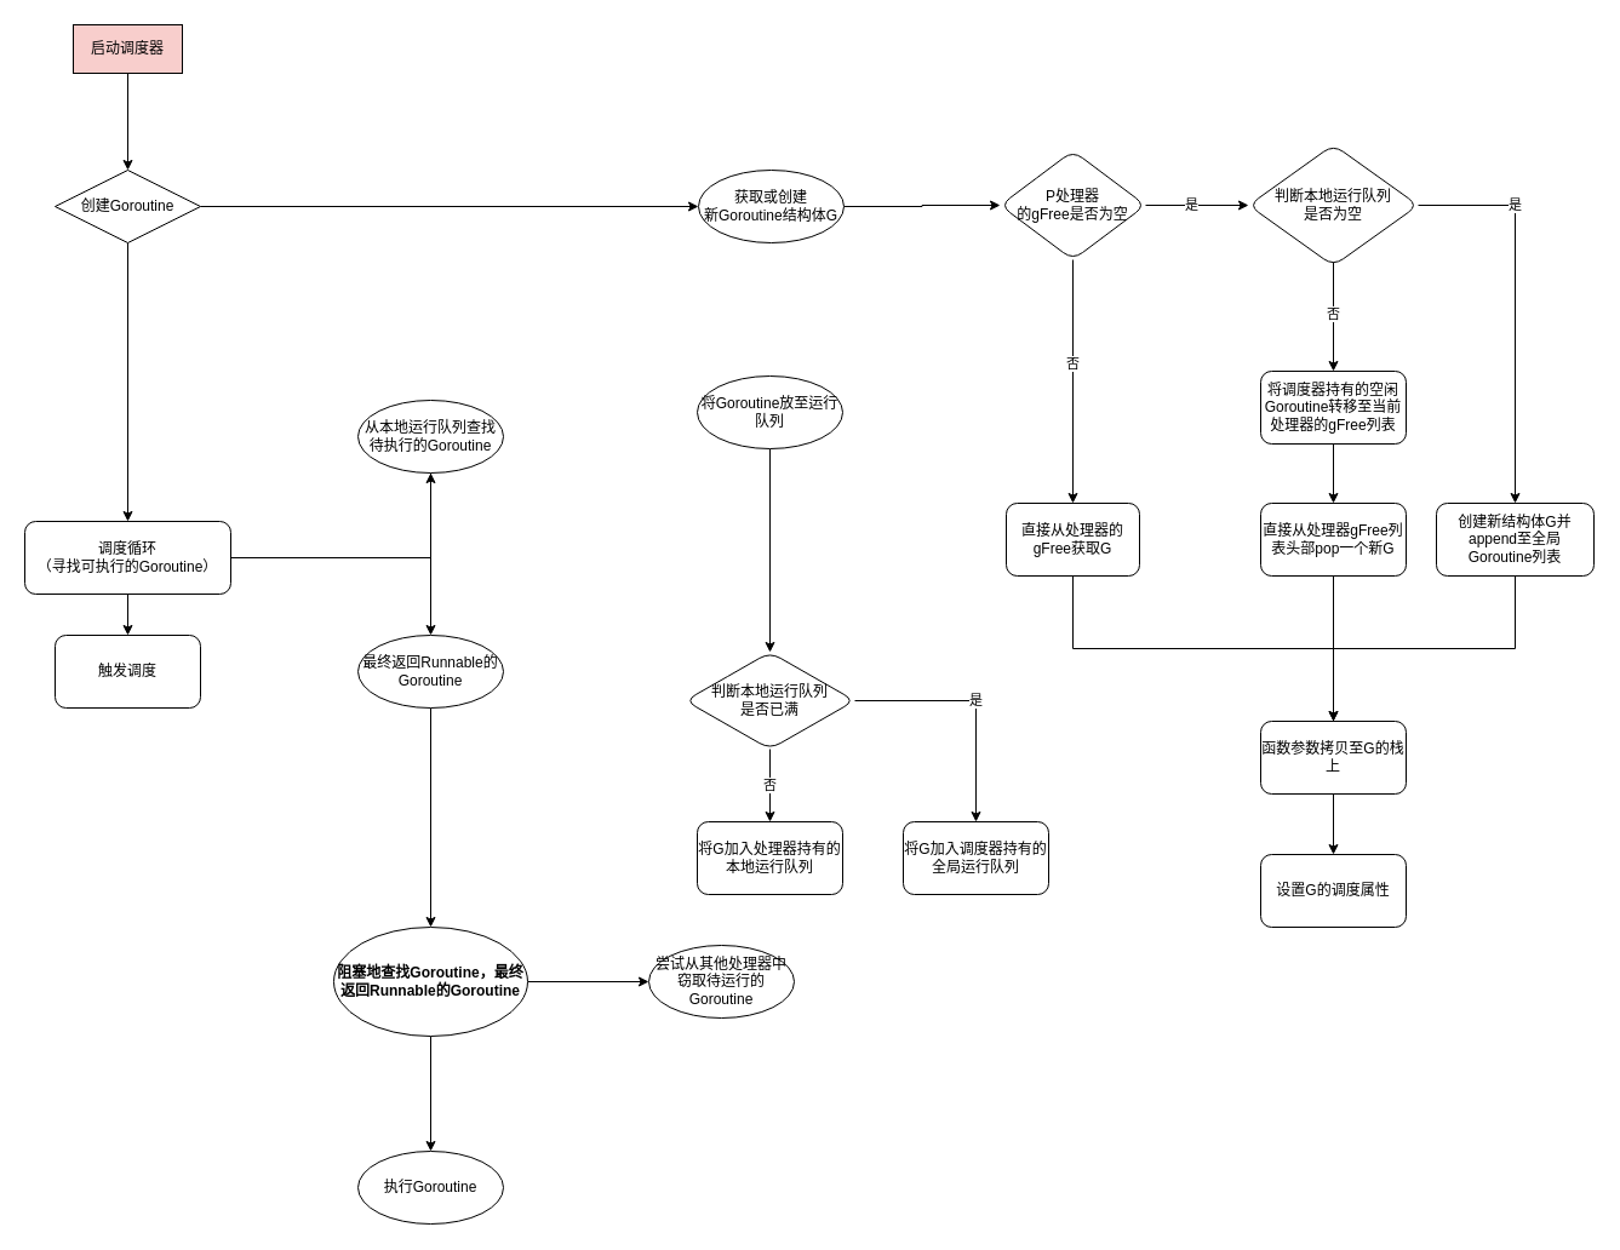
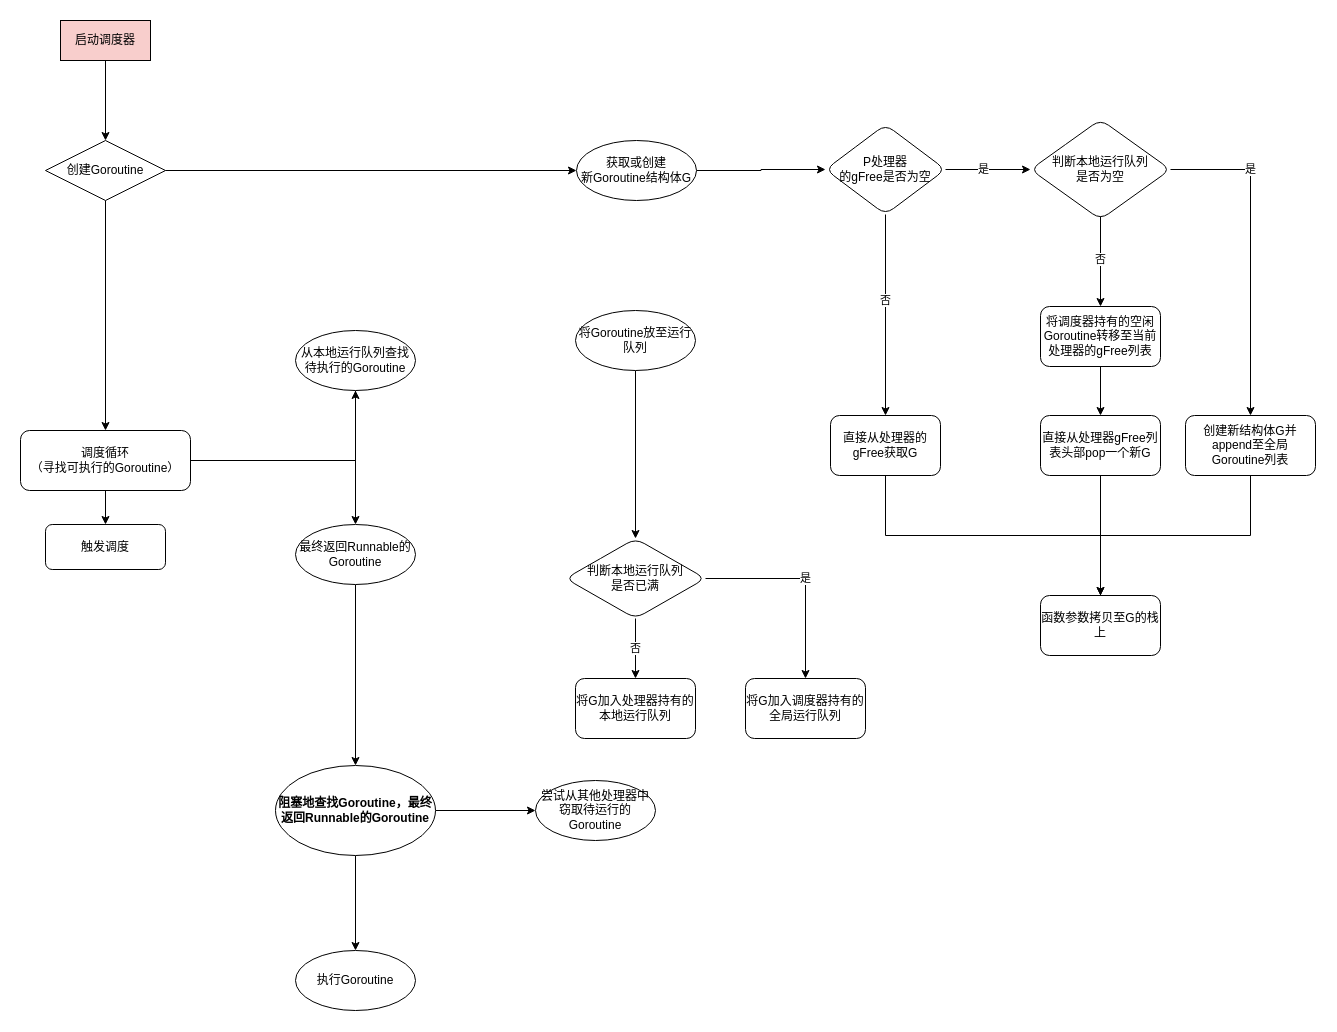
- <mxCell id="31" value="触发调度" style="rounded=1;whiteSpace=wrap;html=1;" vertex="1" parent="1"><mxGeometry x="45" y="524" width="120" height="60" as="geometry" /></mxCell>
+ <mxCell id="31" value="触发调度" style="rounded=1;whiteSpace=wrap;html=1;" vertex="1" parent="1"><mxGeometry x="45" y="524" width="120" height="45" as="geometry" /></mxCell>
- <mxCell id="25" value="" style="edgeStyle=orthogonalEdgeStyle;rounded=0;orthogonalLoop=1;jettySize=auto;html=1;" edge="1" parent="1" source="26" target="27"><mxGeometry relative="1" as="geometry" /></mxCell>
- <mxCell id="27" value="设置G的调度属性" style="whiteSpace=wrap;html=1;rounded=1;" vertex="1" parent="1"><mxGeometry x="1040" y="705" width="120" height="60" as="geometry" /></mxCell>
